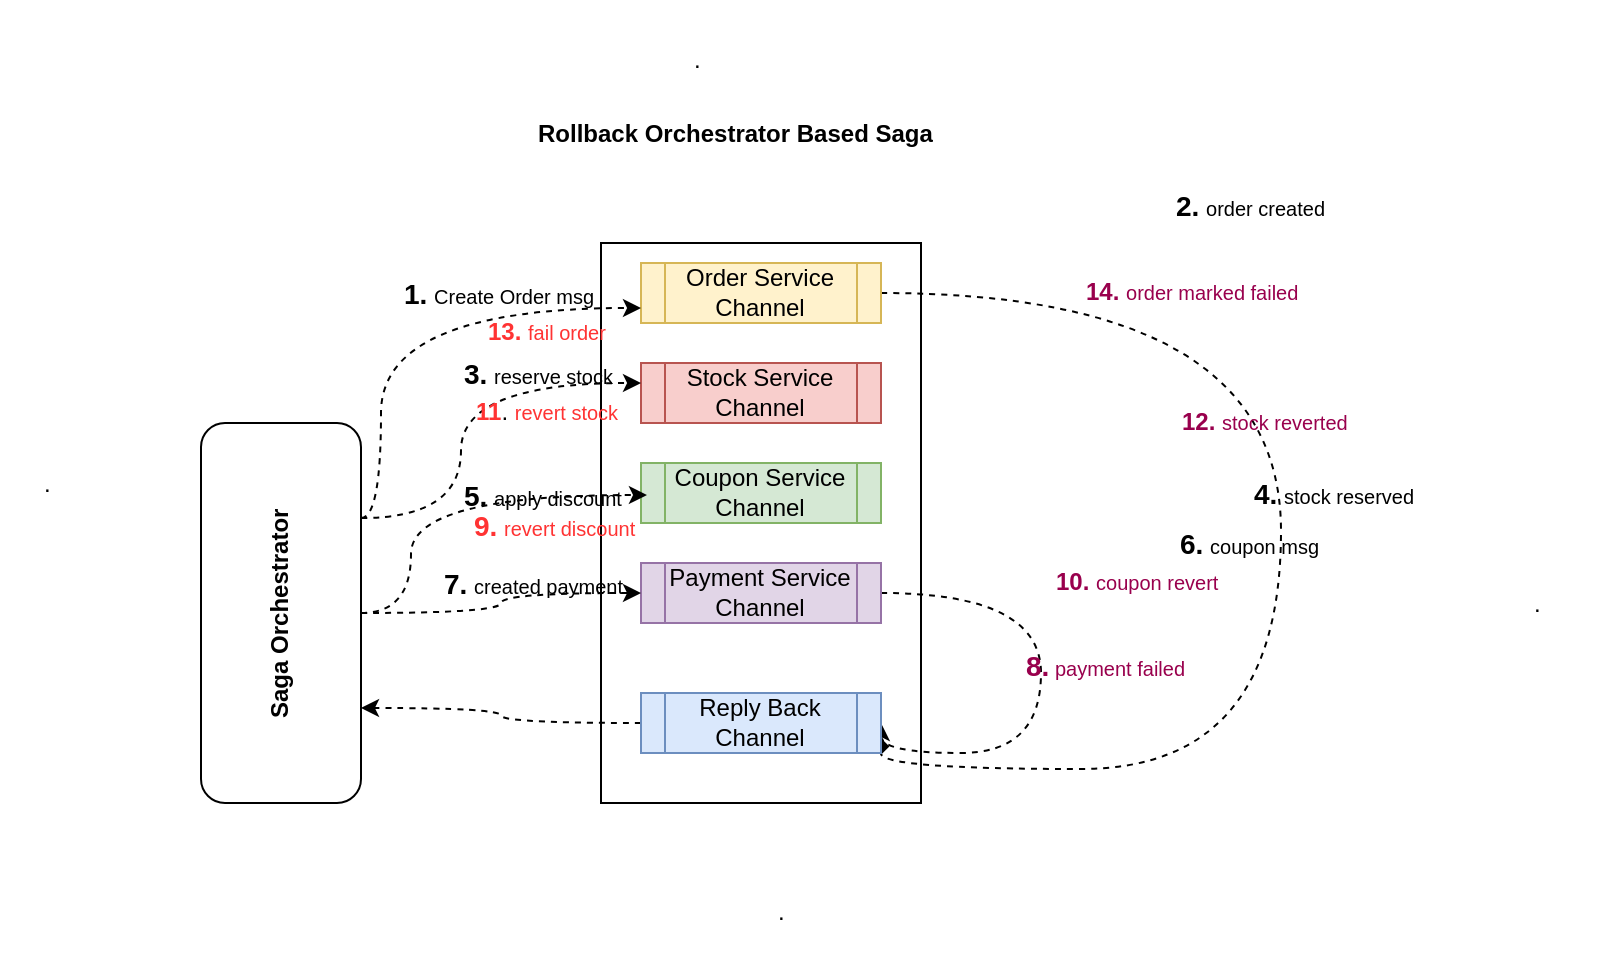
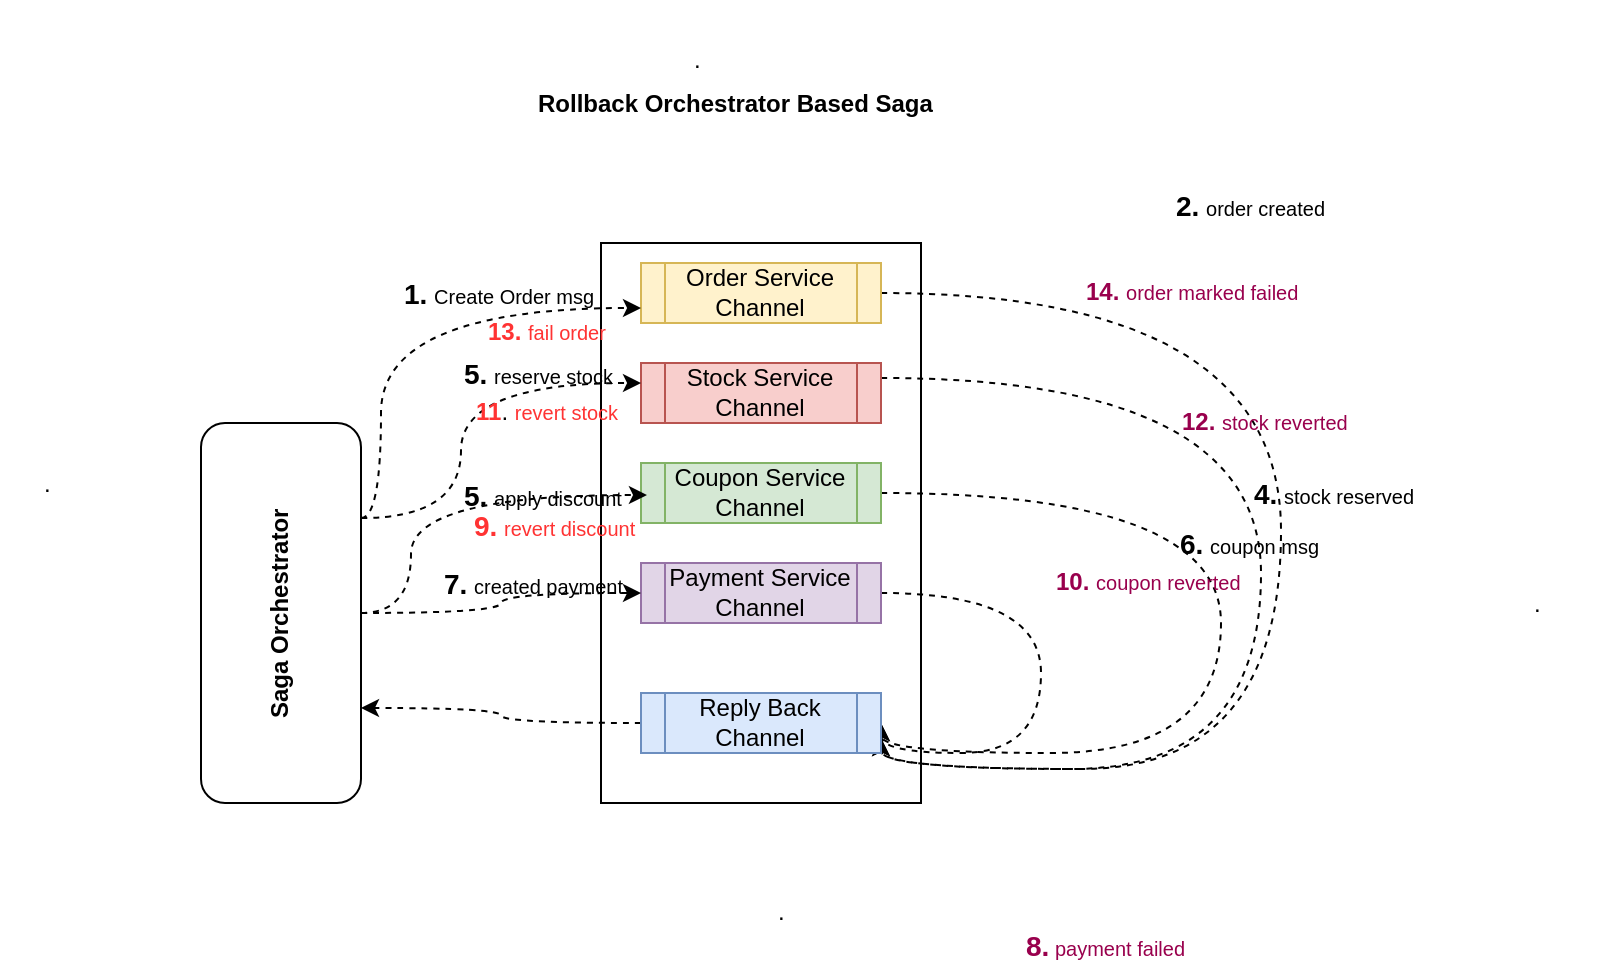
- <mxCell id="27" value="&lt;b&gt;Rollback Orchestrator Based Saga&lt;/b&gt;" style="text;html=1;resizable=0;points=[];autosize=1;align=left;verticalAlign=top;spacingTop=-4;" parent="1" vertex="1"><mxGeometry x="267" y="57" width="210" height="20" as="geometry" /></mxCell>
+ <mxCell id="27" value="&lt;b&gt;Rollback Orchestrator Based Saga&lt;/b&gt;" style="text;html=1;resizable=0;points=[];autosize=1;align=left;verticalAlign=top;spacingTop=-4;" parent="1" vertex="1"><mxGeometry x="267" y="42" width="210" height="20" as="geometry" /></mxCell>
- <mxCell id="20" value="&lt;b&gt;&lt;font style=&quot;font-size: 14px&quot;&gt;3.&lt;/font&gt;&lt;/b&gt; &lt;font style=&quot;font-size: 10px&quot;&gt;reserve stock&lt;/font&gt;" style="text;html=1;resizable=0;points=[];autosize=1;align=left;verticalAlign=top;spacingTop=-4;" parent="1" vertex="1"><mxGeometry x="230" y="176" width="90" height="20" as="geometry" /></mxCell>
+ <mxCell id="20" value="&lt;b&gt;&lt;font style=&quot;font-size: 14px&quot;&gt;5.&lt;/font&gt;&lt;/b&gt; &lt;font style=&quot;font-size: 10px&quot;&gt;reserve stock&lt;/font&gt;" style="text;html=1;resizable=0;points=[];autosize=1;align=left;verticalAlign=top;spacingTop=-4;" parent="1" vertex="1"><mxGeometry x="230" y="176" width="90" height="20" as="geometry" /></mxCell>
+ <mxCell id="3" style="edgeStyle=orthogonalEdgeStyle;curved=1;rounded=0;orthogonalLoop=1;jettySize=auto;html=1;exitX=1;exitY=0.25;exitDx=0;exitDy=0;entryX=1;entryY=0.75;entryDx=0;entryDy=0;dashed=1;" parent="1" source="4" target="12" edge="1"><mxGeometry relative="1" as="geometry"><Array as="points"><mxPoint x="630" y="189" /><mxPoint x="630" y="384" /></Array></mxGeometry></mxCell>
+ <mxCell id="5" style="edgeStyle=orthogonalEdgeStyle;curved=1;rounded=0;orthogonalLoop=1;jettySize=auto;html=1;exitX=1;exitY=0.5;exitDx=0;exitDy=0;entryX=1;entryY=0.5;entryDx=0;entryDy=0;dashed=1;" parent="1" source="6" target="12" edge="1"><mxGeometry relative="1" as="geometry"><Array as="points"><mxPoint x="610" y="246" /><mxPoint x="610" y="376" /></Array></mxGeometry></mxCell>
- <mxCell id="33" value="&lt;b&gt;&lt;font color=&quot;#99004d&quot;&gt;10.&lt;/font&gt;&lt;/b&gt; &lt;font style=&quot;font-size: 10px&quot; color=&quot;#99004d&quot;&gt;coupon revert&lt;/font&gt;" style="text;html=1;resizable=0;points=[];autosize=1;align=left;verticalAlign=top;spacingTop=-4;" vertex="1" parent="1"><mxGeometry x="526" y="281" width="110" height="20" as="geometry" /></mxCell>
+ <mxCell id="33" value="&lt;b&gt;&lt;font color=&quot;#99004d&quot;&gt;10.&lt;/font&gt;&lt;/b&gt; &lt;font style=&quot;font-size: 10px&quot; color=&quot;#99004d&quot;&gt;coupon reverted&lt;/font&gt;" style="text;html=1;resizable=0;points=[];autosize=1;align=left;verticalAlign=top;spacingTop=-4;" vertex="1" parent="1"><mxGeometry x="526" y="281" width="110" height="20" as="geometry" /></mxCell>
- <mxCell id="26" value="&lt;font color=&quot;#99004d&quot;&gt;&lt;b&gt;&lt;font style=&quot;font-size: 14px&quot;&gt;8.&lt;/font&gt;&lt;/b&gt;&lt;font style=&quot;font-size: 10px&quot;&gt; payment failed&lt;/font&gt;&lt;/font&gt;" style="text;html=1;resizable=0;points=[];autosize=1;align=left;verticalAlign=top;spacingTop=-4;" parent="1" vertex="1"><mxGeometry x="511" y="322" width="100" height="20" as="geometry" /></mxCell>
+ <mxCell id="26" value="&lt;font color=&quot;#99004d&quot;&gt;&lt;b&gt;&lt;font style=&quot;font-size: 14px&quot;&gt;8.&lt;/font&gt;&lt;/b&gt;&lt;font style=&quot;font-size: 10px&quot;&gt; payment failed&lt;/font&gt;&lt;/font&gt;" style="text;html=1;resizable=0;points=[];autosize=1;align=left;verticalAlign=top;spacingTop=-4;" parent="1" vertex="1"><mxGeometry x="511" y="462" width="100" height="20" as="geometry" /></mxCell>
- <mxCell id="7" style="edgeStyle=orthogonalEdgeStyle;curved=1;rounded=0;orthogonalLoop=1;jettySize=auto;html=1;exitX=1;exitY=0.5;exitDx=0;exitDy=0;entryX=1;entryY=0.75;entryDx=0;entryDy=0;dashed=1;endArrow=diamond;" parent="1" source="8" target="12" edge="1"><mxGeometry relative="1" as="geometry"><Array as="points"><mxPoint x="640" y="146" /><mxPoint x="640" y="384" /></Array></mxGeometry></mxCell>
+ <mxCell id="7" style="edgeStyle=orthogonalEdgeStyle;curved=1;rounded=0;orthogonalLoop=1;jettySize=auto;html=1;exitX=1;exitY=0.5;exitDx=0;exitDy=0;entryX=1;entryY=0.75;entryDx=0;entryDy=0;dashed=1;" parent="1" source="8" target="12" edge="1"><mxGeometry relative="1" as="geometry"><Array as="points"><mxPoint x="640" y="146" /><mxPoint x="640" y="384" /></Array></mxGeometry></mxCell>
